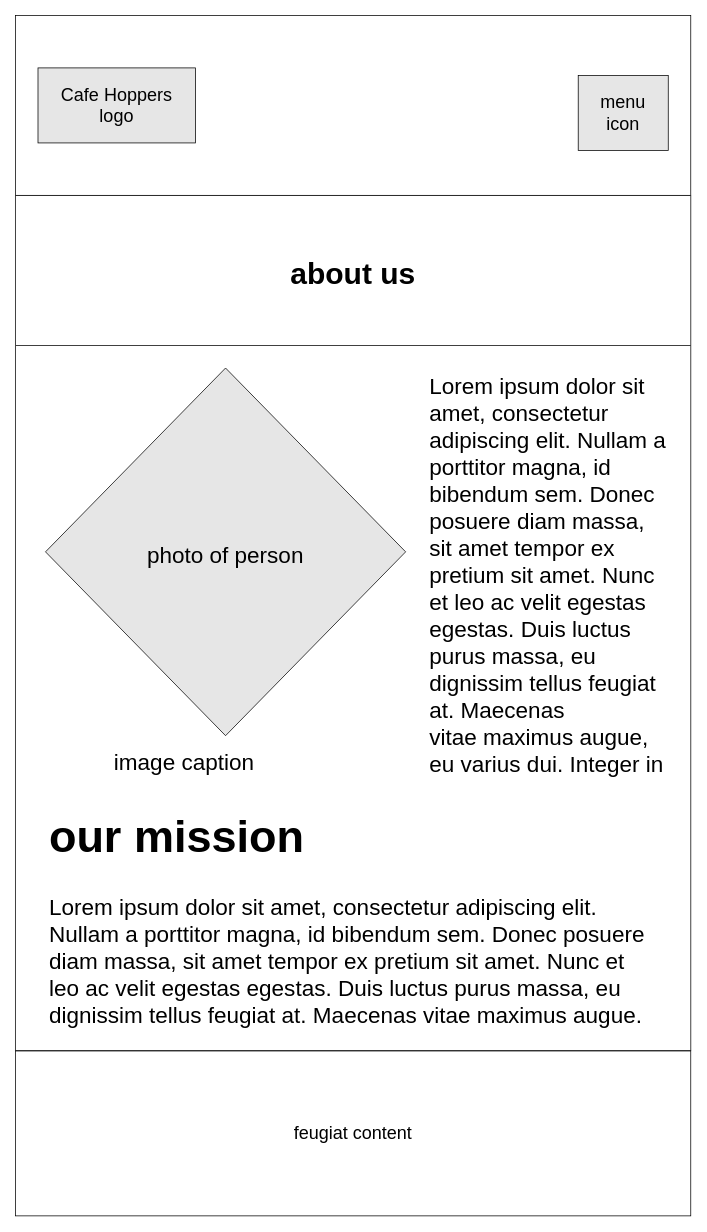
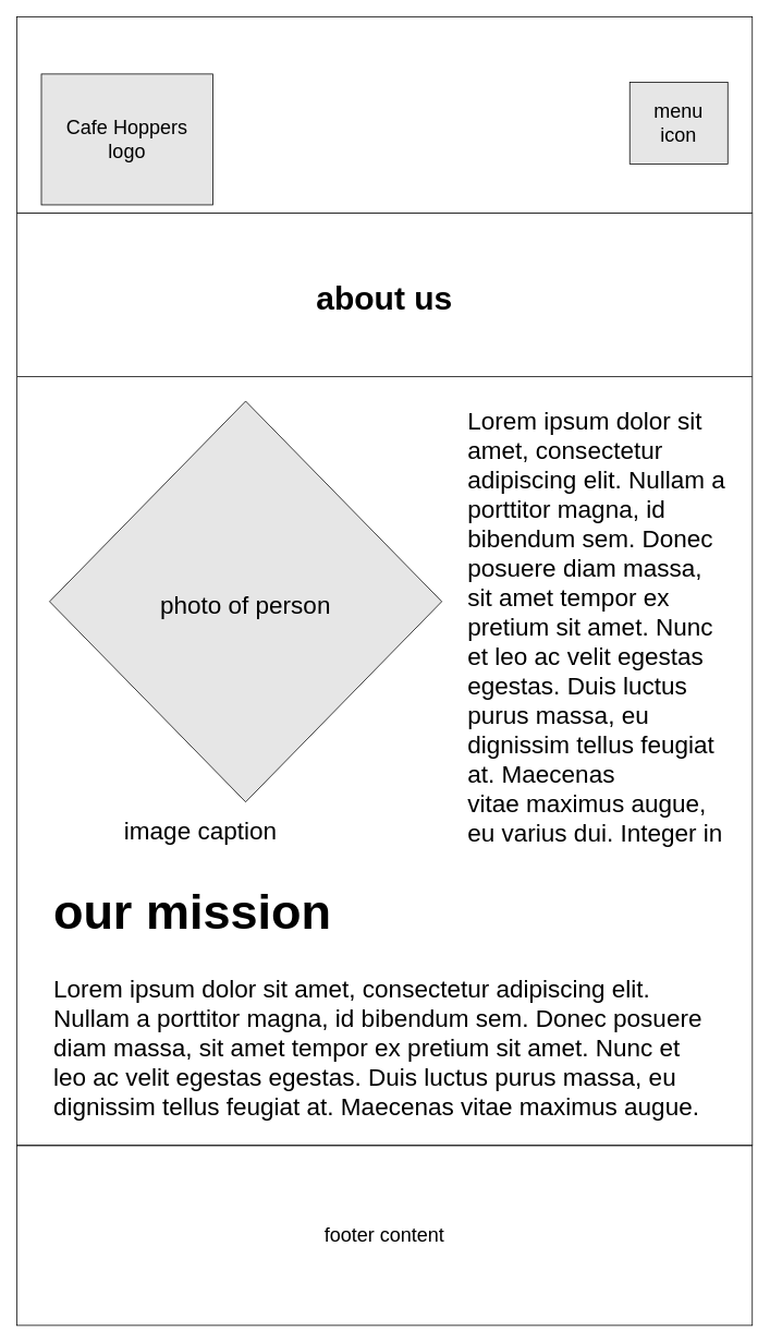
- <mxCell id="3" value="&lt;font style=&quot;font-size: 24px;&quot;&gt;Cafe Hoppers&lt;br&gt;logo&lt;/font&gt;" style="rounded=0;whiteSpace=wrap;html=1;fillColor=#E6E6E6;" parent="1" vertex="1"><mxGeometry x="50" y="90" width="210" height="100" as="geometry" /></mxCell>
+ <mxCell id="3" value="&lt;font style=&quot;font-size: 24px;&quot;&gt;Cafe Hoppers&lt;br&gt;logo&lt;/font&gt;" style="rounded=0;whiteSpace=wrap;html=1;fillColor=#E6E6E6;" parent="1" vertex="1"><mxGeometry x="50" y="90" width="210" height="160" as="geometry" /></mxCell>
- <mxCell id="5" value="feugiat content" style="rounded=0;whiteSpace=wrap;html=1;fontSize=24;fillColor=#FFFFFF;" parent="1" vertex="1"><mxGeometry y="1400" width="900" height="220" as="geometry" x="20" /></mxCell>
+ <mxCell id="5" value="footer content" style="rounded=0;whiteSpace=wrap;html=1;fontSize=24;fillColor=#FFFFFF;" parent="1" vertex="1"><mxGeometry y="1400" width="900" height="220" as="geometry" x="20" /></mxCell>
